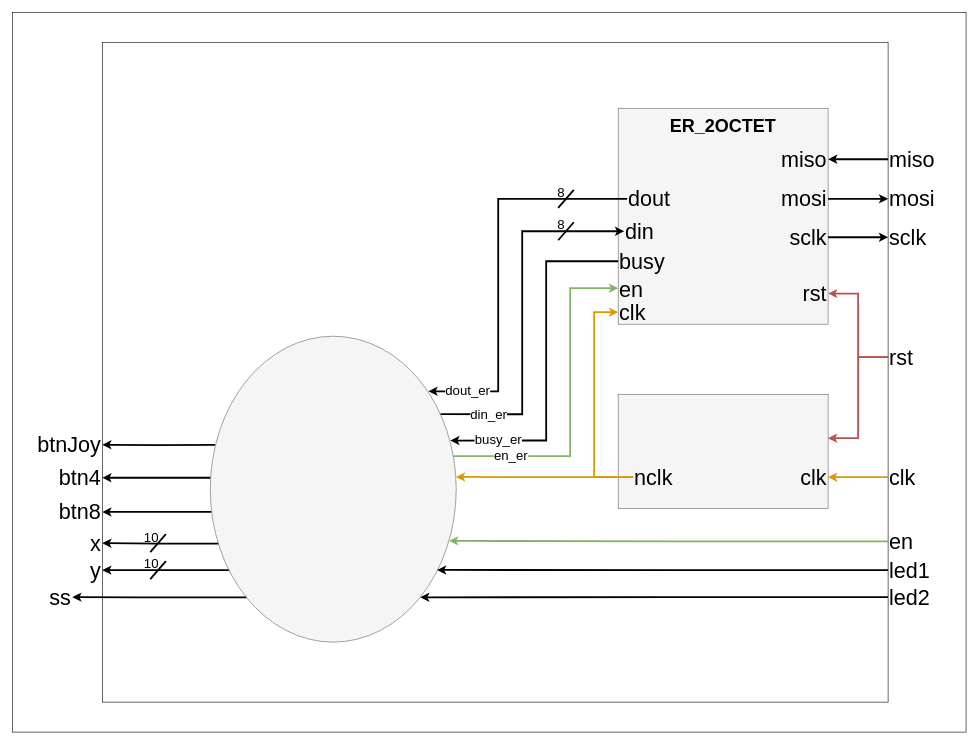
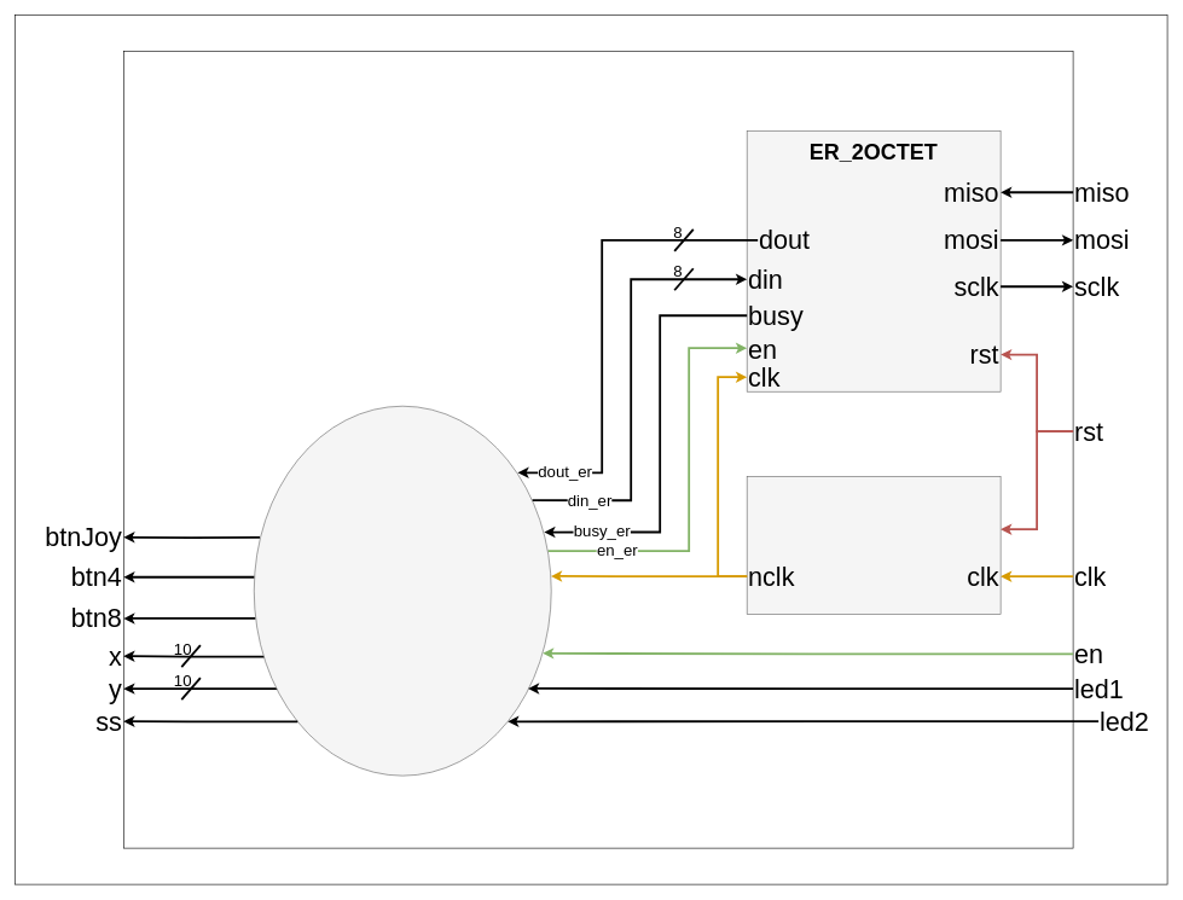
- <mxCell id="40" value="din" style="text;html=1;strokeColor=none;fillColor=none;align=left;verticalAlign=middle;whiteSpace=wrap;rounded=0;fontSize=36;" vertex="1" parent="1"><mxGeometry x="1040" y="370" width="90" height="30" as="geometry" /></mxCell>
+ <mxCell id="40" value="din" style="text;html=1;strokeColor=none;fillColor=none;align=left;verticalAlign=middle;whiteSpace=wrap;rounded=0;fontSize=36;" vertex="1" parent="1"><mxGeometry x="1030" y="370" width="90" height="30" as="geometry" /></mxCell>
- <mxCell id="14" value="nclk" style="text;html=1;strokeColor=none;fillColor=none;align=left;verticalAlign=middle;whiteSpace=wrap;rounded=0;fontSize=36;" vertex="1" parent="1"><mxGeometry x="1055" y="780" width="90" height="30" as="geometry" /></mxCell>
+ <mxCell id="14" value="nclk" style="text;html=1;strokeColor=none;fillColor=none;align=left;verticalAlign=middle;whiteSpace=wrap;rounded=0;fontSize=36;" vertex="1" parent="1"><mxGeometry x="1030" y="780" width="90" height="30" as="geometry" /></mxCell>
- <mxCell id="55" value="ss" style="text;html=1;strokeColor=none;fillColor=none;align=right;verticalAlign=middle;whiteSpace=wrap;rounded=0;fontSize=36;" vertex="1" parent="1"><mxGeometry x="30" y="980" width="90" height="30" as="geometry" /></mxCell>
+ <mxCell id="55" value="ss" style="text;html=1;strokeColor=none;fillColor=none;align=right;verticalAlign=middle;whiteSpace=wrap;rounded=0;fontSize=36;" vertex="1" parent="1"><mxGeometry x="80" y="980" width="90" height="30" as="geometry" /></mxCell>
- <mxCell id="59" value="led2" style="text;html=1;strokeColor=none;fillColor=none;align=left;verticalAlign=middle;whiteSpace=wrap;rounded=0;fontSize=36;" vertex="1" parent="1"><mxGeometry x="1480" y="980" width="90" height="30" as="geometry" /></mxCell>
+ <mxCell id="59" value="led2" style="text;html=1;strokeColor=none;fillColor=none;align=left;verticalAlign=middle;whiteSpace=wrap;rounded=0;fontSize=36;" vertex="1" parent="1"><mxGeometry x="1515" y="980" width="90" height="30" as="geometry" /></mxCell>
